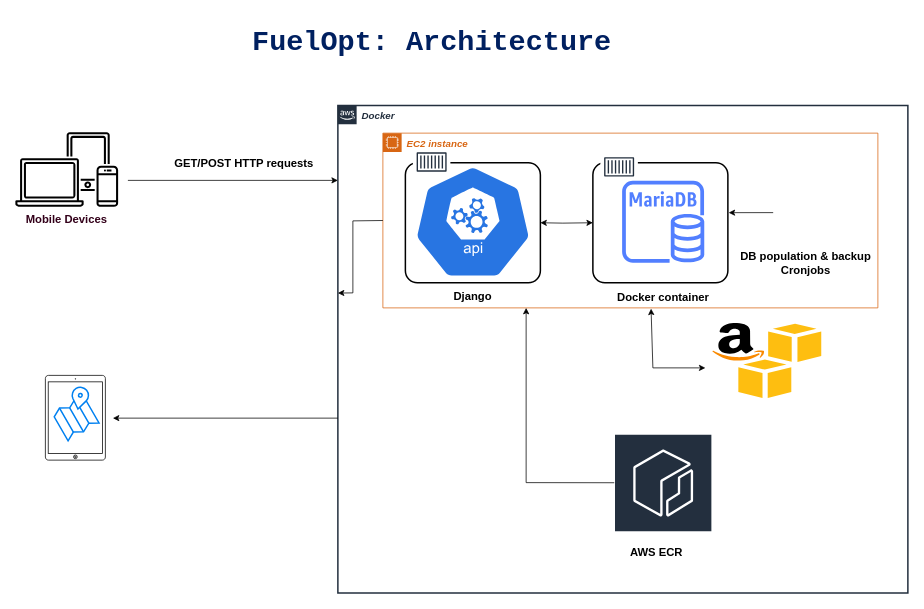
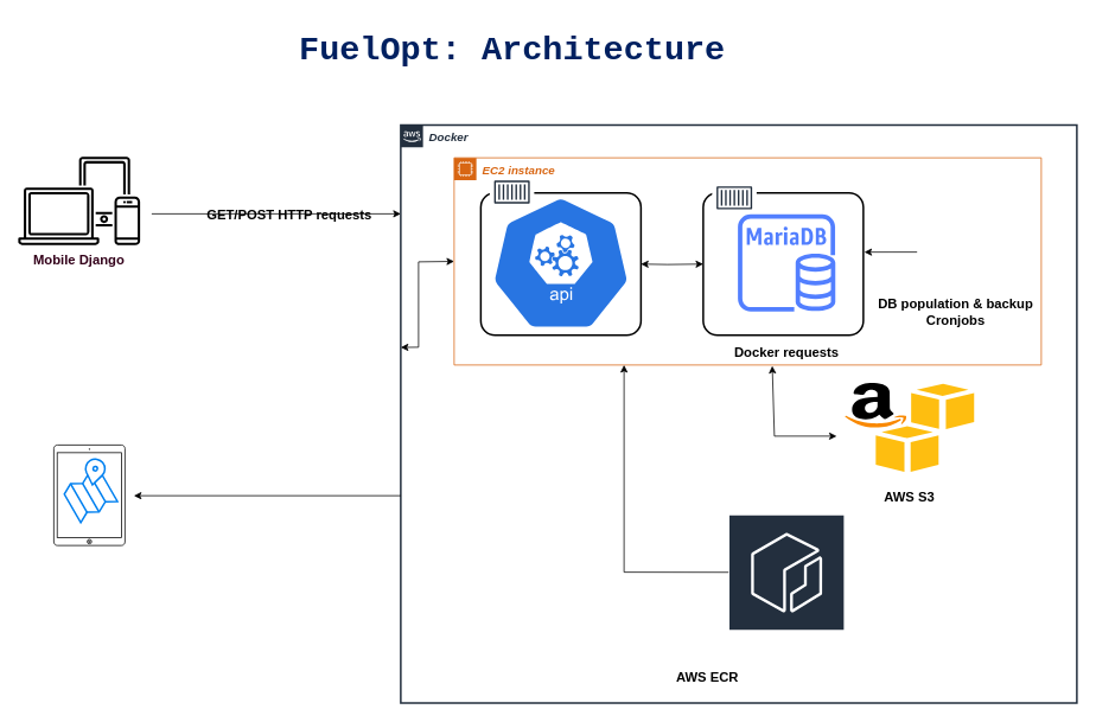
- <mxCell id="13" value="&lt;b&gt;&lt;font style=&quot;font-size: 15px&quot;&gt;GET/POST HTTP requests&lt;/font&gt;&lt;/b&gt;" style="text;html=1;strokeColor=none;fillColor=none;align=center;verticalAlign=middle;whiteSpace=wrap;rounded=0;fontSize=13;" parent="1" vertex="1"><mxGeometry x="220" y="200.5" width="210" height="30" as="geometry" /></mxCell>
+ <mxCell id="13" value="&lt;b&gt;&lt;font style=&quot;font-size: 15px&quot;&gt;GET/POST HTTP requests&lt;/font&gt;&lt;/b&gt;" style="text;html=1;strokeColor=none;fillColor=none;align=center;verticalAlign=middle;whiteSpace=wrap;rounded=0;fontSize=13;" parent="1" vertex="1"><mxGeometry x="220" y="225.5" width="210" height="30" as="geometry" /></mxCell>
- <mxCell id="8" value="&lt;b&gt;&lt;font style=&quot;font-size: 15px&quot; color=&quot;#33001a&quot;&gt;Mobile Devices&lt;/font&gt;&lt;/b&gt;" style="sketch=0;outlineConnect=0;gradientColor=none;fontColor=#545B64;strokeColor=none;fillColor=#000000;dashed=0;verticalLabelPosition=bottom;verticalAlign=top;align=center;html=1;fontSize=12;fontStyle=0;aspect=fixed;shape=mxgraph.aws4.illustration_devices;pointerEvents=1" parent="1" vertex="1"><mxGeometry x="20" y="175.5" width="136.99" height="100" as="geometry" /></mxCell>
+ <mxCell id="8" value="&lt;b&gt;&lt;font style=&quot;font-size: 15px&quot; color=&quot;#33001a&quot;&gt;Mobile Django&lt;/font&gt;&lt;/b&gt;" style="sketch=0;outlineConnect=0;gradientColor=none;fontColor=#545B64;strokeColor=none;fillColor=#000000;dashed=0;verticalLabelPosition=bottom;verticalAlign=top;align=center;html=1;fontSize=12;fontStyle=0;aspect=fixed;shape=mxgraph.aws4.illustration_devices;pointerEvents=1" parent="1" vertex="1"><mxGeometry x="20" y="175.5" width="136.99" height="100" as="geometry" /></mxCell>
- <mxCell id="29" value="" style="endArrow=none;startArrow=classic;html=1;rounded=0;entryX=0;entryY=0.5;entryDx=0;entryDy=0;exitX=0;exitY=0.385;exitDx=0;exitDy=0;exitPerimeter=0;" edge="1" parent="1" source="4" target="5"><mxGeometry width="50" height="50" relative="1" as="geometry"><mxPoint x="490" y="410" as="sourcePoint" /><mxPoint x="540" y="420" as="targetPoint" /><Array as="points"><mxPoint x="470" y="390" /><mxPoint x="470" y="294" /></Array></mxGeometry></mxCell>
+ <mxCell id="29" value="" style="endArrow=classic;startArrow=classic;html=1;rounded=0;entryX=0;entryY=0.5;entryDx=0;entryDy=0;exitX=0;exitY=0.385;exitDx=0;exitDy=0;exitPerimeter=0;" edge="1" parent="1" source="4" target="5"><mxGeometry width="50" height="50" relative="1" as="geometry"><mxPoint x="490" y="410" as="sourcePoint" /><mxPoint x="540" y="420" as="targetPoint" /><Array as="points"><mxPoint x="470" y="390" /><mxPoint x="470" y="294" /></Array></mxGeometry></mxCell>
- <mxCell id="22" value="&lt;font style=&quot;font-size: 15px&quot;&gt;&lt;b&gt;Django&lt;/b&gt;&lt;/font&gt;" style="text;html=1;strokeColor=none;fillColor=none;align=center;verticalAlign=middle;whiteSpace=wrap;rounded=0;" parent="1" vertex="1"><mxGeometry x="610" y="384" width="40" height="20" as="geometry" /></mxCell>
- <mxCell id="10" value="&lt;b&gt;&lt;font style=&quot;font-size: 15px&quot;&gt;Docker container&lt;/font&gt;&lt;/b&gt;" style="text;html=1;strokeColor=none;fillColor=none;align=center;verticalAlign=middle;whiteSpace=wrap;rounded=0;fontSize=13;" parent="1" vertex="1"><mxGeometry x="798.75" y="380" width="170" height="30" as="geometry" /></mxCell>
+ <mxCell id="10" value="&lt;b&gt;&lt;font style=&quot;font-size: 15px&quot;&gt;Docker requests&lt;/font&gt;&lt;/b&gt;" style="text;html=1;strokeColor=none;fillColor=none;align=center;verticalAlign=middle;whiteSpace=wrap;rounded=0;fontSize=13;" parent="1" vertex="1"><mxGeometry x="798.75" y="380" width="170" height="30" as="geometry" /></mxCell>
+ <mxCell id="33" value="&lt;b&gt;&lt;font style=&quot;font-size: 15px&quot;&gt;AWS S3&lt;/font&gt;&lt;/b&gt;" style="text;html=1;strokeColor=none;fillColor=none;align=center;verticalAlign=middle;whiteSpace=wrap;rounded=0;fontSize=13;" vertex="1" parent="1"><mxGeometry x="936.75" y="543" width="170" height="30" as="geometry" /></mxCell>
- <mxCell id="34" value="&lt;b&gt;&lt;font style=&quot;font-size: 15px&quot;&gt;AWS ECR&lt;/font&gt;&lt;/b&gt;" style="text;html=1;strokeColor=none;fillColor=none;align=center;verticalAlign=middle;whiteSpace=wrap;rounded=0;fontSize=13;" vertex="1" parent="1"><mxGeometry x="790" y="720" width="170" height="30" as="geometry" /></mxCell>
+ <mxCell id="34" value="&lt;b&gt;&lt;font style=&quot;font-size: 15px&quot;&gt;AWS ECR&lt;/font&gt;&lt;/b&gt;" style="text;html=1;strokeColor=none;fillColor=none;align=center;verticalAlign=middle;whiteSpace=wrap;rounded=0;fontSize=13;" vertex="1" parent="1"><mxGeometry x="710" y="745" width="170" height="30" as="geometry" /></mxCell>
